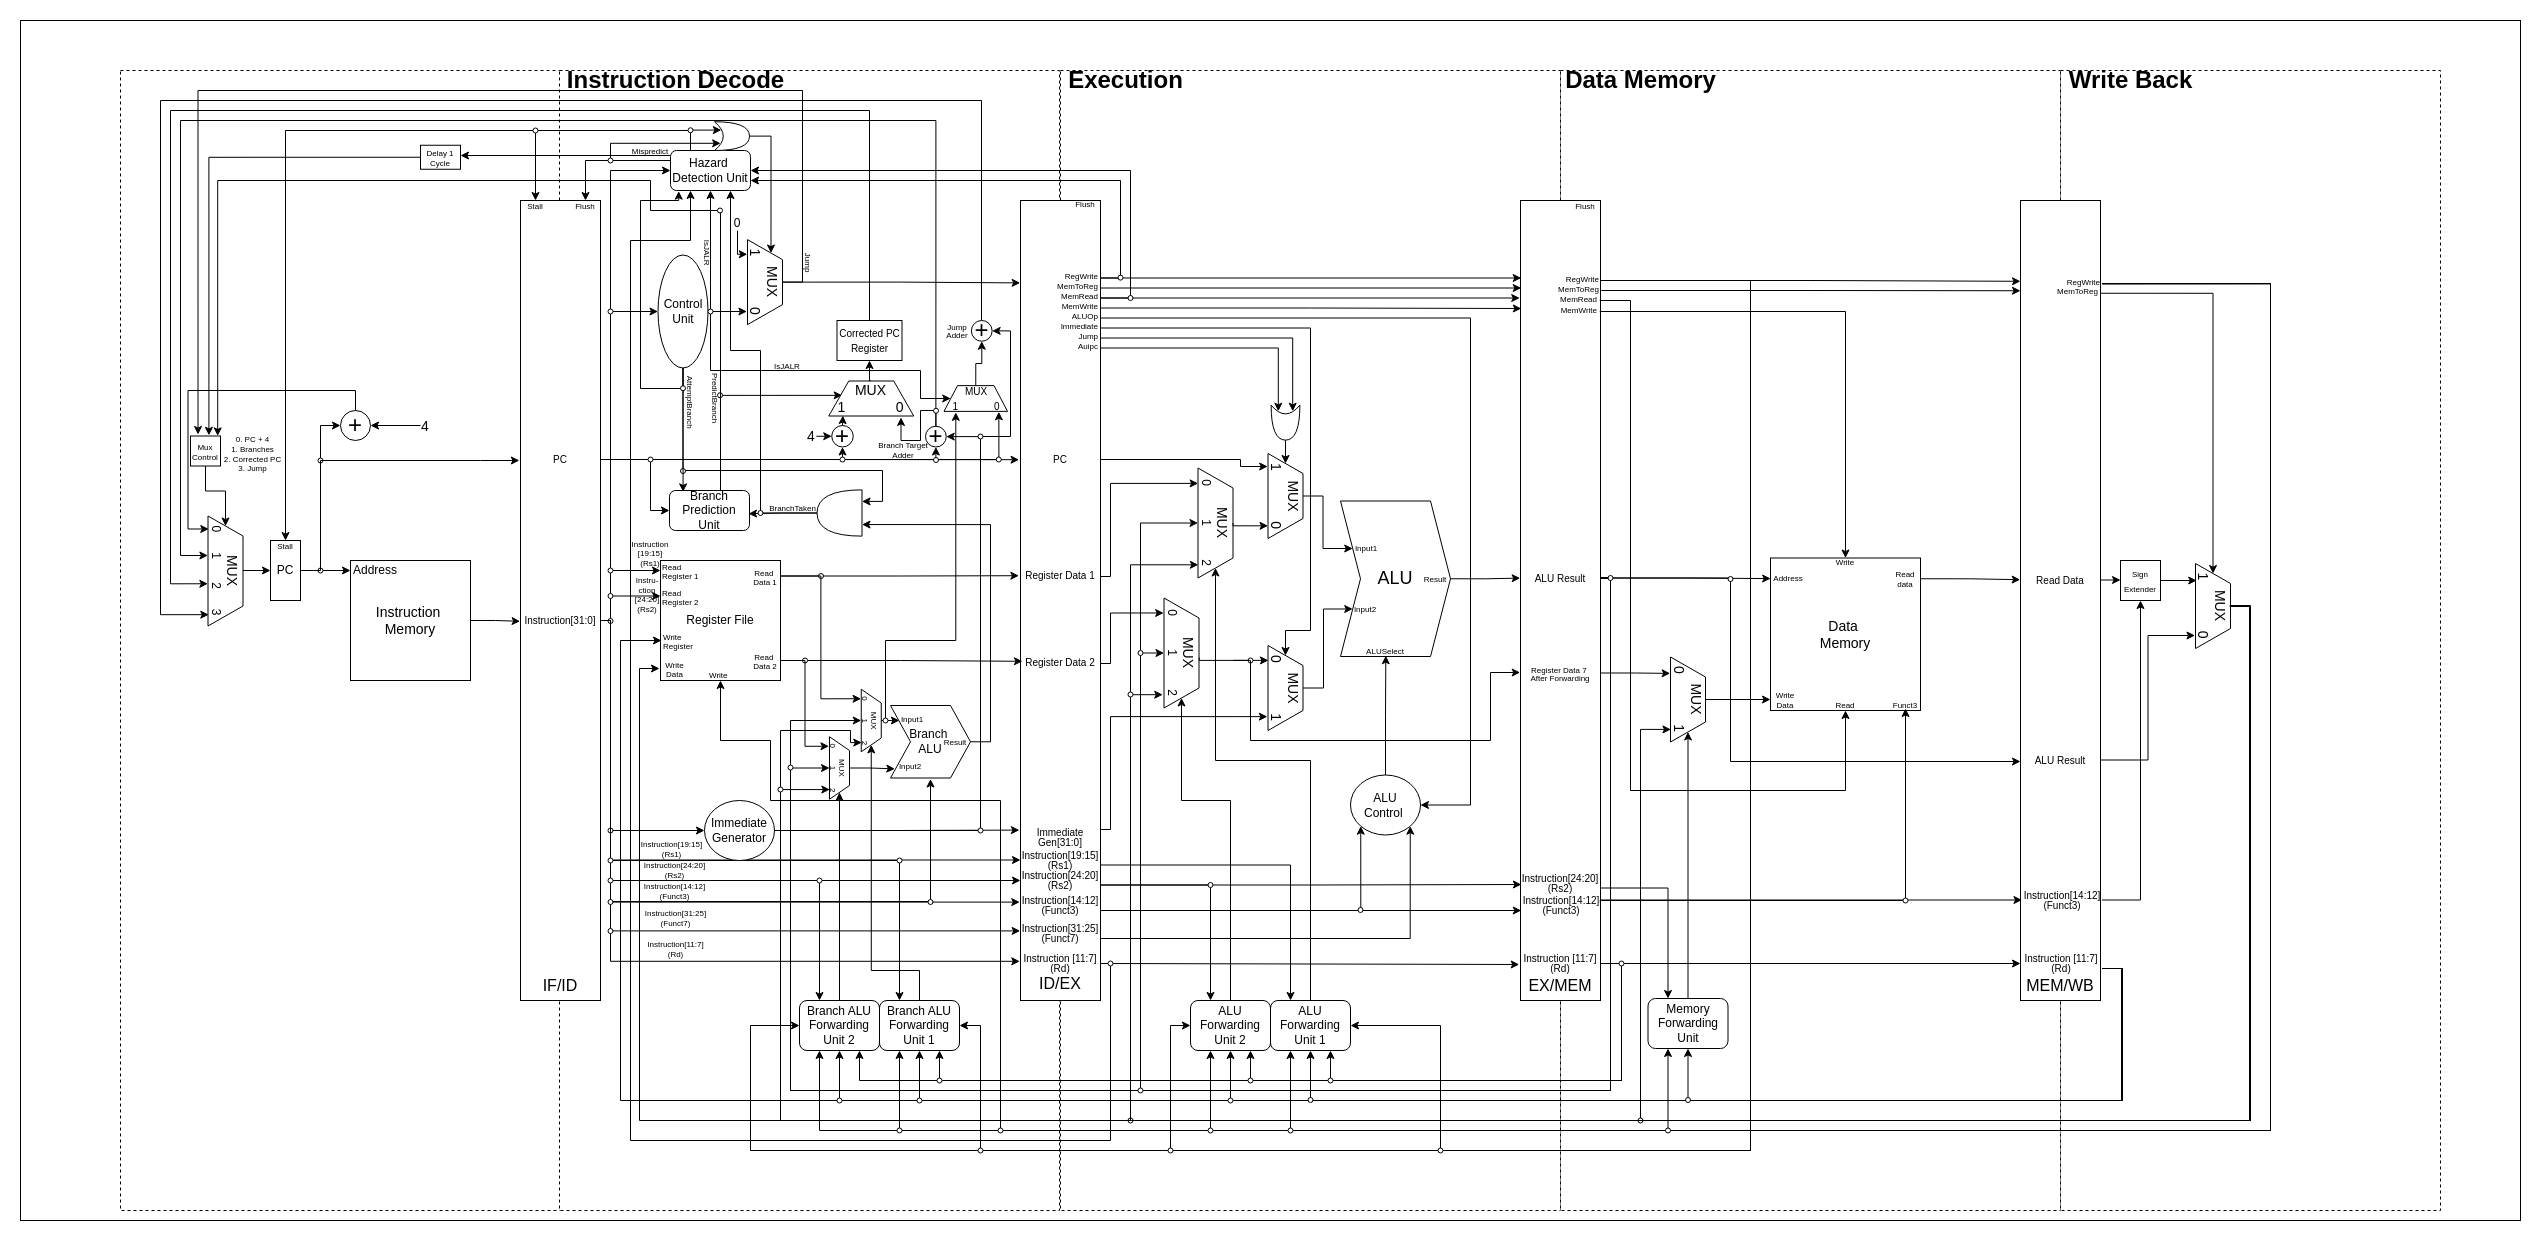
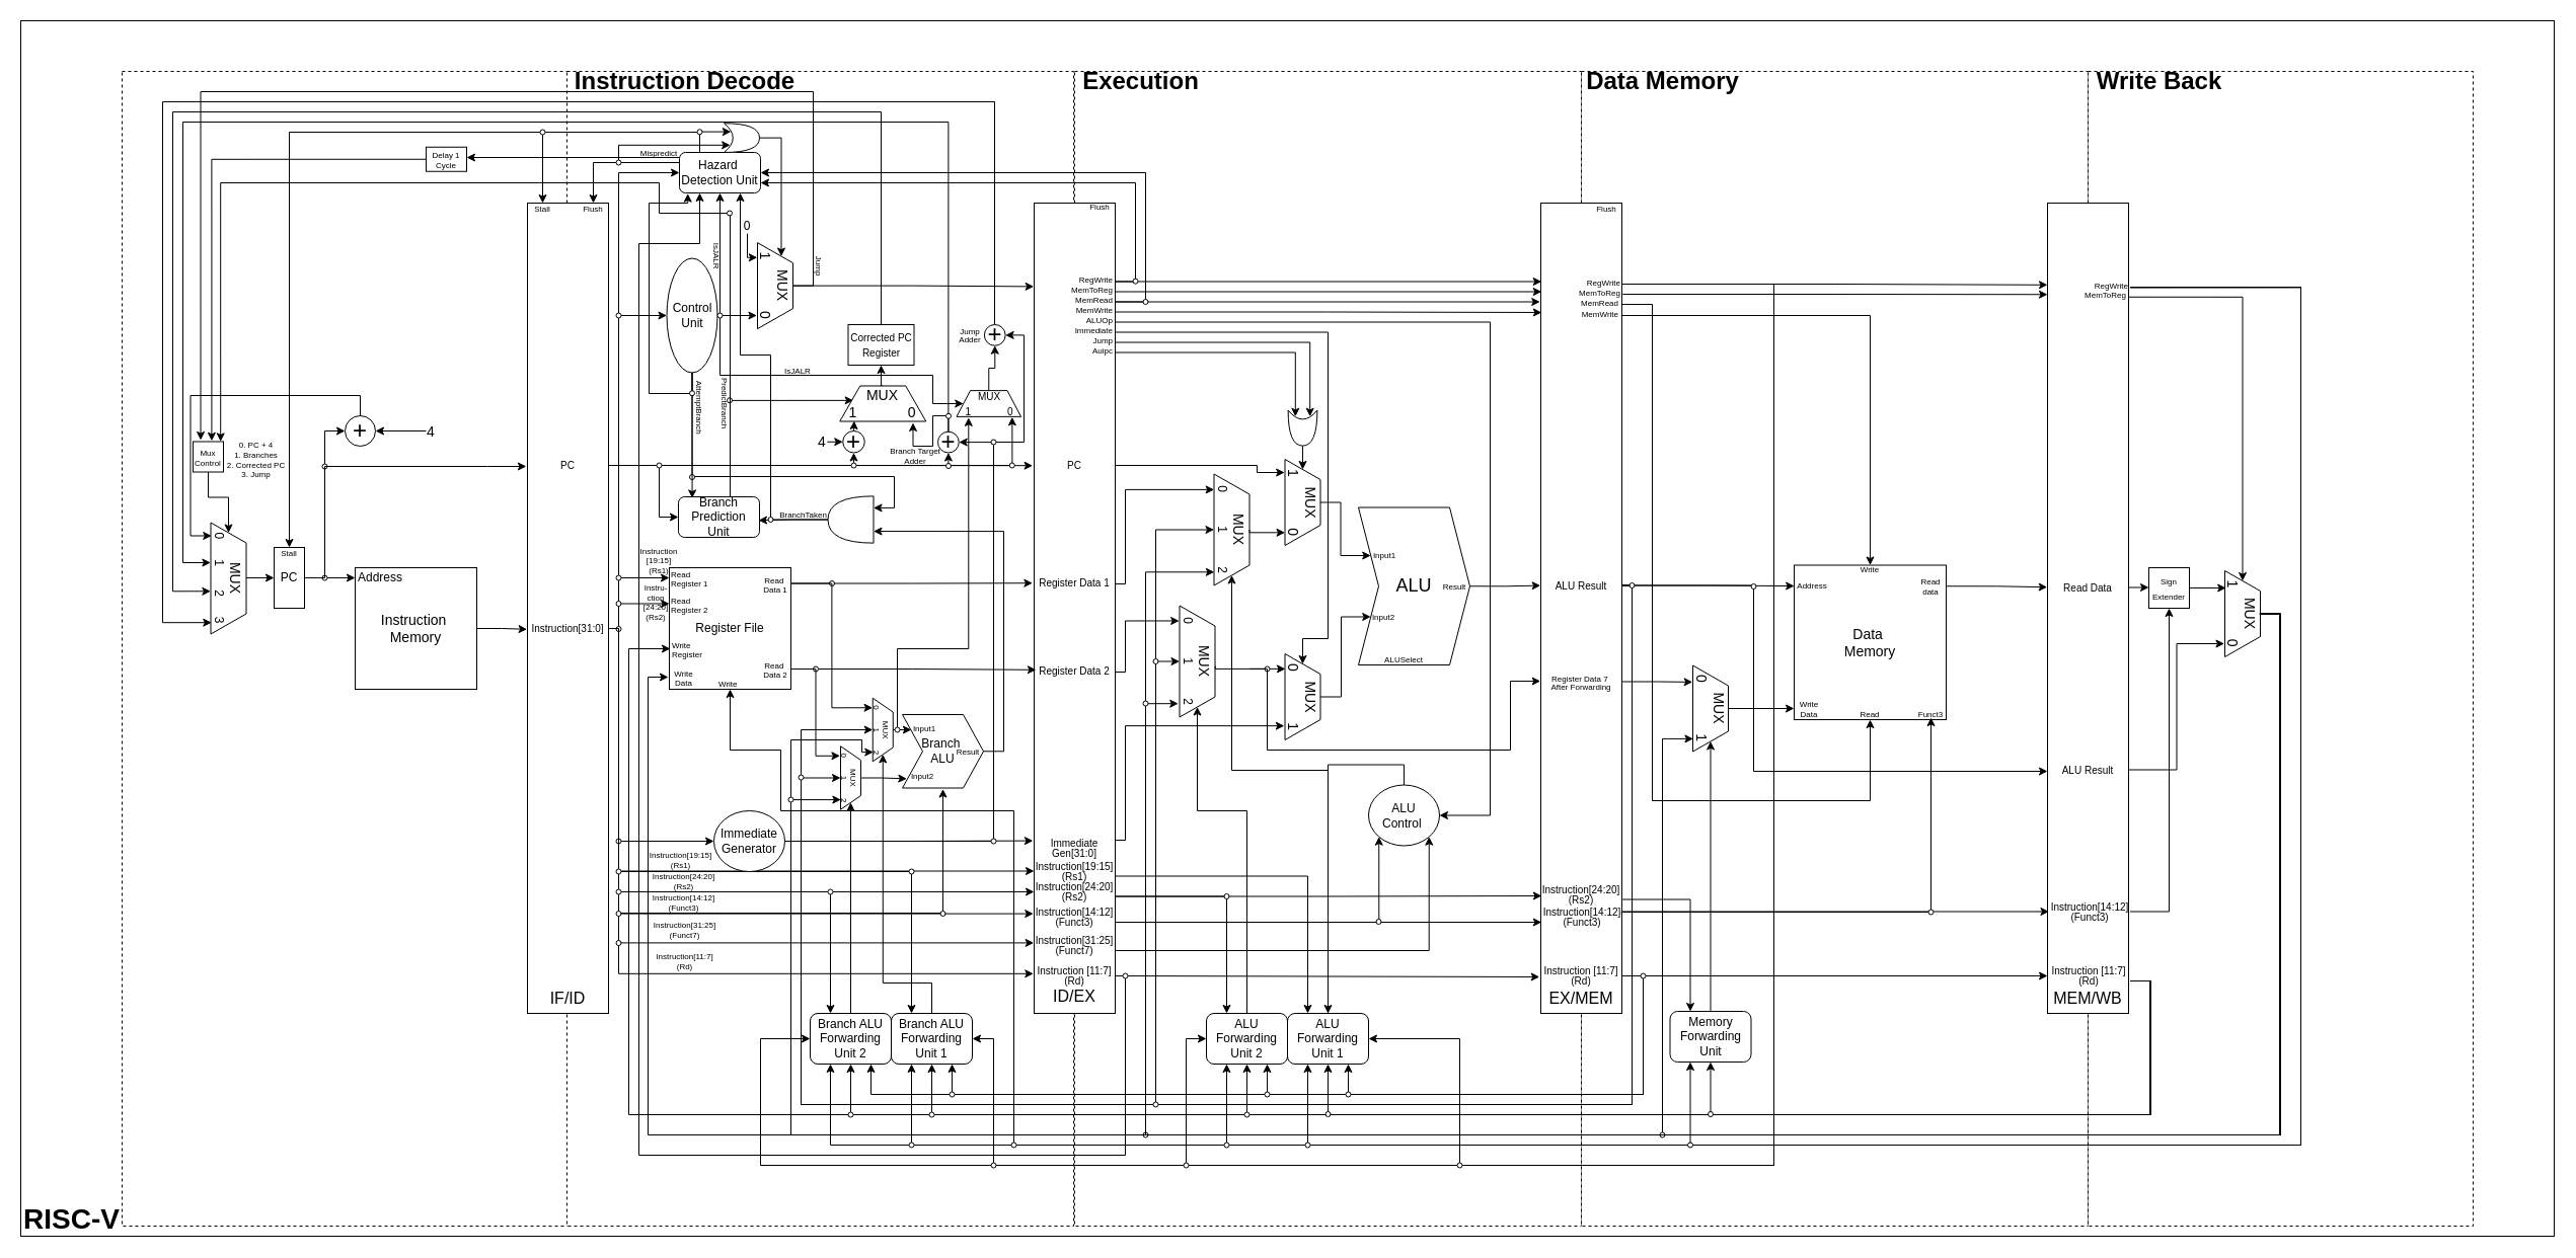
- <mxCell id="141" style="edgeStyle=orthogonalEdgeStyle;rounded=0;orthogonalLoop=1;jettySize=auto;html=1;exitX=0.5;exitY=0;exitDx=0;exitDy=0;entryX=0.412;entryY=0.995;entryDx=0;entryDy=0;entryPerimeter=0;" parent="1" source="80" target="73" edge="1"><mxGeometry relative="1" as="geometry" /></mxCell>
+ <mxCell id="141" style="edgeStyle=orthogonalEdgeStyle;rounded=0;orthogonalLoop=1;jettySize=auto;html=1;exitX=0.5;exitY=0;exitDx=0;exitDy=0;" parent="1" source="80" target="70" edge="1"><mxGeometry relative="1" as="geometry" /></mxCell>
+ <mxCell id="3" value="&lt;font style=&quot;font-size: 28px;&quot;&gt;RISC-V&lt;/font&gt;" style="text;strokeColor=none;fillColor=none;html=1;fontSize=24;fontStyle=1;verticalAlign=middle;align=center;" parent="1" vertex="1"><mxGeometry x="20.5" y="1188" width="99.5" height="30" as="geometry" /></mxCell>
